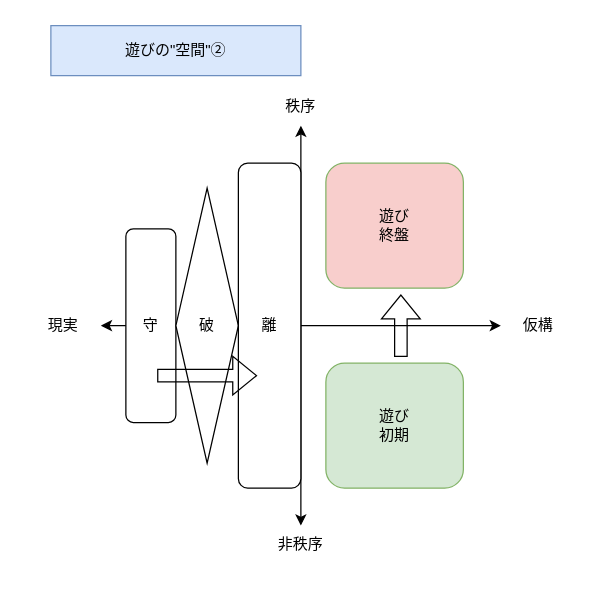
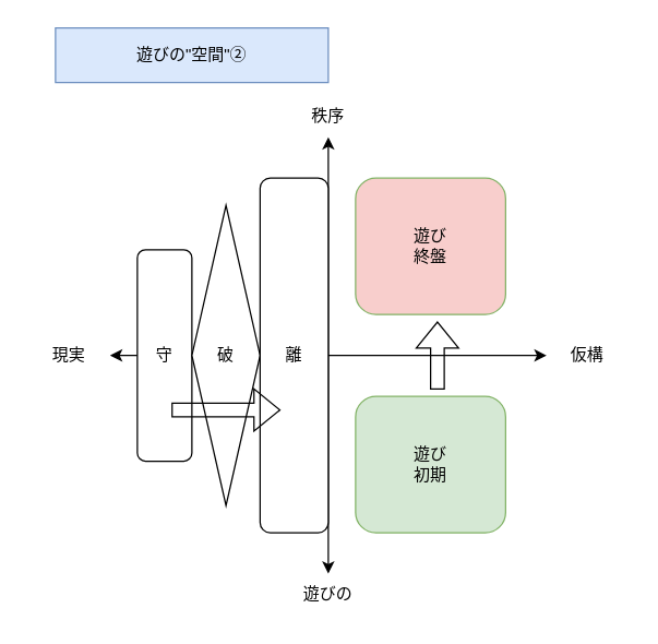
- <mxCell id="8" value="非秩序" style="text;html=1;align=center;verticalAlign=middle;whiteSpace=wrap;rounded=0;" vertex="1" parent="1"><mxGeometry x="210" y="420" width="60" height="30" as="geometry" /></mxCell>
+ <mxCell id="8" value="遊びの" style="text;html=1;align=center;verticalAlign=middle;whiteSpace=wrap;rounded=0;" vertex="1" parent="1"><mxGeometry x="210" y="420" width="60" height="30" as="geometry" /></mxCell>
